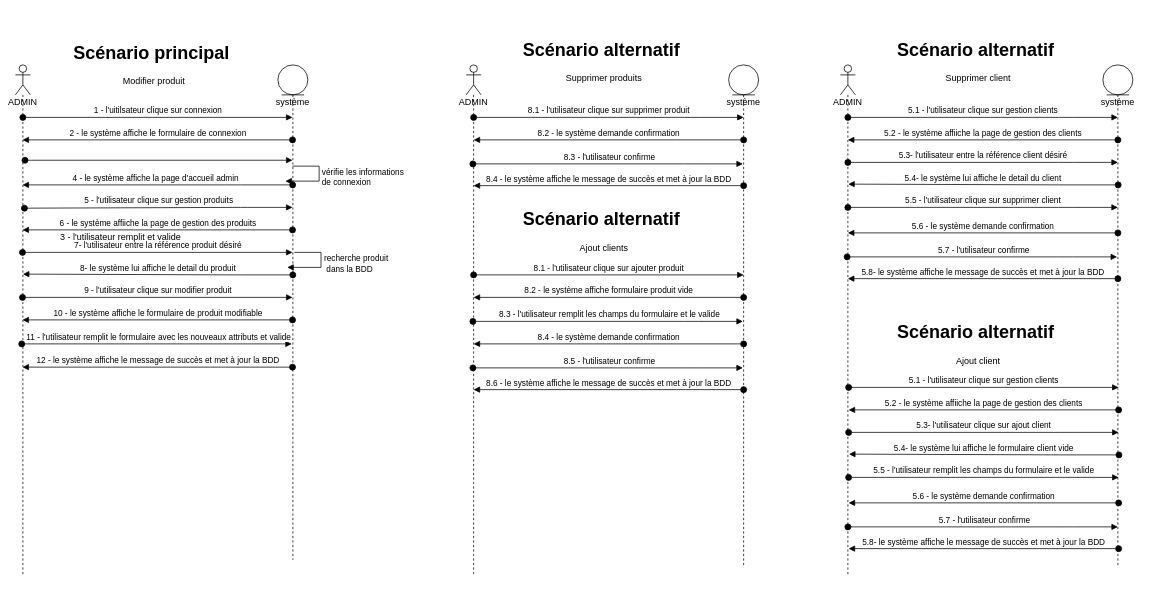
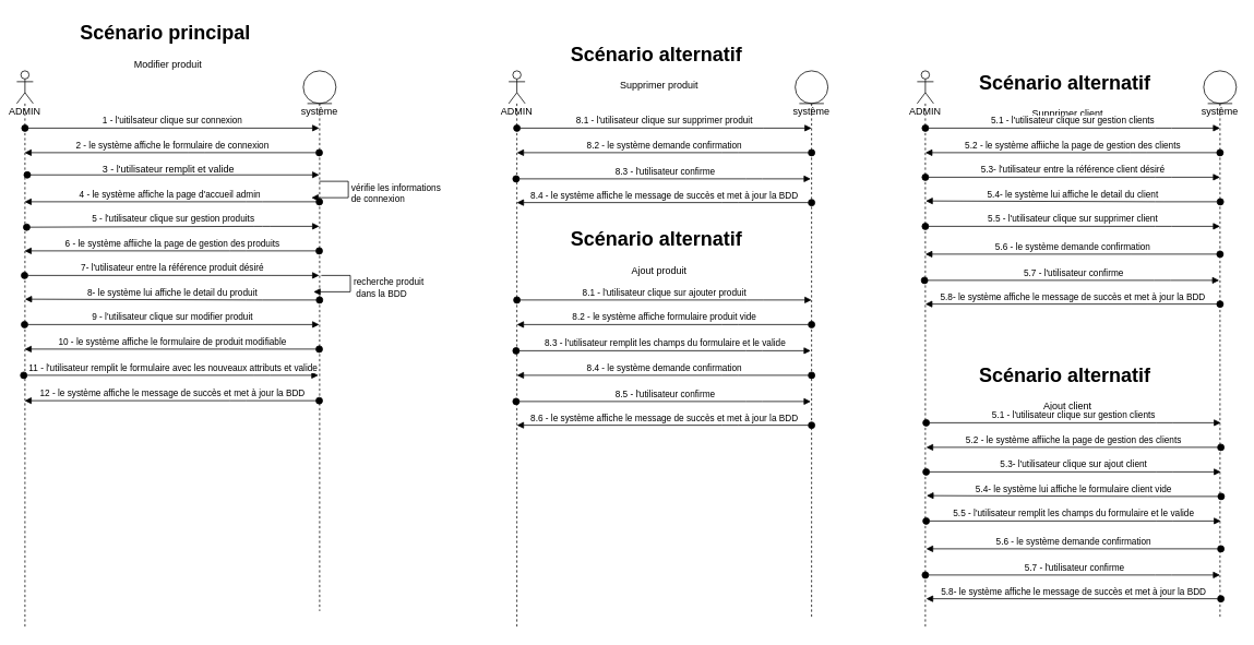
- <mxCell id="22" value="&lt;h1&gt;Scénario alternatif&amp;nbsp;&lt;br&gt;&lt;/h1&gt;&lt;div&gt;Supprimer produits&lt;/div&gt;&lt;div&gt;&lt;br&gt;&lt;/div&gt;" style="text;html=1;strokeColor=none;fillColor=none;spacing=5;spacingTop=-20;whiteSpace=wrap;overflow=hidden;rounded=0;align=center;" vertex="1" parent="1"><mxGeometry x="680" y="46" width="250" height="70" as="geometry" /></mxCell>
+ <mxCell id="22" value="&lt;h1&gt;Scénario alternatif&amp;nbsp;&lt;br&gt;&lt;/h1&gt;&lt;div&gt;Supprimer produit&lt;/div&gt;&lt;div&gt;&lt;br&gt;&lt;/div&gt;" style="text;html=1;strokeColor=none;fillColor=none;spacing=5;spacingTop=-20;whiteSpace=wrap;overflow=hidden;rounded=0;align=center;" vertex="1" parent="1"><mxGeometry x="680" y="46" width="250" height="70" as="geometry" /></mxCell>
- <mxCell id="36" value="&lt;h1&gt;Scénario alternatif&amp;nbsp;&lt;br&gt;&lt;/h1&gt;&lt;div&gt;Supprimer client&lt;/div&gt;&lt;div&gt;&lt;br&gt;&lt;/div&gt;" style="text;html=1;strokeColor=none;fillColor=none;spacing=5;spacingTop=-20;whiteSpace=wrap;overflow=hidden;rounded=0;align=center;" vertex="1" parent="1"><mxGeometry x="1179" y="46" width="250" height="70" as="geometry" /></mxCell>
+ <mxCell id="36" value="&lt;h1&gt;Scénario alternatif&amp;nbsp;&lt;br&gt;&lt;/h1&gt;&lt;div&gt;Supprimer client&lt;/div&gt;&lt;div&gt;&lt;br&gt;&lt;/div&gt;" style="text;html=1;strokeColor=none;fillColor=none;spacing=5;spacingTop=-20;whiteSpace=wrap;overflow=hidden;rounded=0;align=center;" vertex="1" parent="1"><mxGeometry x="1179" y="81" width="250" height="70" as="geometry" /></mxCell>
- <mxCell id="7" value="&lt;h1&gt;Scénario principal&amp;nbsp;&lt;br&gt;&lt;/h1&gt;&lt;div&gt;Modifier produit&lt;/div&gt;&lt;div&gt;&lt;br&gt;&lt;/div&gt;" style="text;html=1;strokeColor=none;fillColor=none;spacing=5;spacingTop=-20;whiteSpace=wrap;overflow=hidden;rounded=0;align=center;" vertex="1" parent="1"><mxGeometry x="80" y="50" width="250" height="80" as="geometry" /></mxCell>
+ <mxCell id="7" value="&lt;h1&gt;Scénario principal&amp;nbsp;&lt;br&gt;&lt;/h1&gt;&lt;div&gt;Modifier produit&lt;/div&gt;&lt;div&gt;&lt;br&gt;&lt;/div&gt;" style="text;html=1;strokeColor=none;fillColor=none;spacing=5;spacingTop=-20;whiteSpace=wrap;overflow=hidden;rounded=0;align=center;" vertex="1" parent="1"><mxGeometry x="80" y="20" width="250" height="80" as="geometry" /></mxCell>
- <mxCell id="27" value="&lt;h1&gt;Scénario alternatif&amp;nbsp;&lt;br&gt;&lt;/h1&gt;&lt;div&gt;Ajout clients&lt;/div&gt;&lt;div&gt;&lt;br&gt;&lt;/div&gt;" style="text;html=1;strokeColor=none;fillColor=none;spacing=5;spacingTop=-20;whiteSpace=wrap;overflow=hidden;rounded=0;align=center;" vertex="1" parent="1"><mxGeometry x="680" y="272" width="250" height="70" as="geometry" /></mxCell>
+ <mxCell id="27" value="&lt;h1&gt;Scénario alternatif&amp;nbsp;&lt;br&gt;&lt;/h1&gt;&lt;div&gt;Ajout produit&lt;/div&gt;&lt;div&gt;&lt;br&gt;&lt;/div&gt;" style="text;html=1;strokeColor=none;fillColor=none;spacing=5;spacingTop=-20;whiteSpace=wrap;overflow=hidden;rounded=0;align=center;" vertex="1" parent="1"><mxGeometry x="680" y="272" width="250" height="70" as="geometry" /></mxCell>
- <mxCell id="18" value="3 - l'utilisateur remplit et valide" style="text;html=1;align=center;verticalAlign=middle;resizable=0;points=[];autosize=1;" vertex="1" parent="1"><mxGeometry x="70" y="306" width="180" height="20" as="geometry" /></mxCell>
+ <mxCell id="18" value="3 - l'utilisateur remplit et valide" style="text;html=1;align=center;verticalAlign=middle;resizable=0;points=[];autosize=1;" vertex="1" parent="1"><mxGeometry x="115" y="196" width="180" height="20" as="geometry" /></mxCell>
- <mxCell id="41" value="&lt;h1&gt;Scénario alternatif&amp;nbsp;&lt;br&gt;&lt;/h1&gt;&lt;div&gt;Ajout client&lt;/div&gt;&lt;div&gt;&lt;br&gt;&lt;/div&gt;" style="text;html=1;strokeColor=none;fillColor=none;spacing=5;spacingTop=-20;whiteSpace=wrap;overflow=hidden;rounded=0;align=center;" vertex="1" parent="1"><mxGeometry x="1179" y="423" width="250" height="70" as="geometry" /></mxCell>
+ <mxCell id="41" value="&lt;h1&gt;Scénario alternatif&amp;nbsp;&lt;br&gt;&lt;/h1&gt;&lt;div&gt;Ajout client&lt;/div&gt;&lt;div&gt;&lt;br&gt;&lt;/div&gt;" style="text;html=1;strokeColor=none;fillColor=none;spacing=5;spacingTop=-20;whiteSpace=wrap;overflow=hidden;rounded=0;align=center;" vertex="1" parent="1"><mxGeometry x="1179" y="438" width="250" height="70" as="geometry" /></mxCell>
